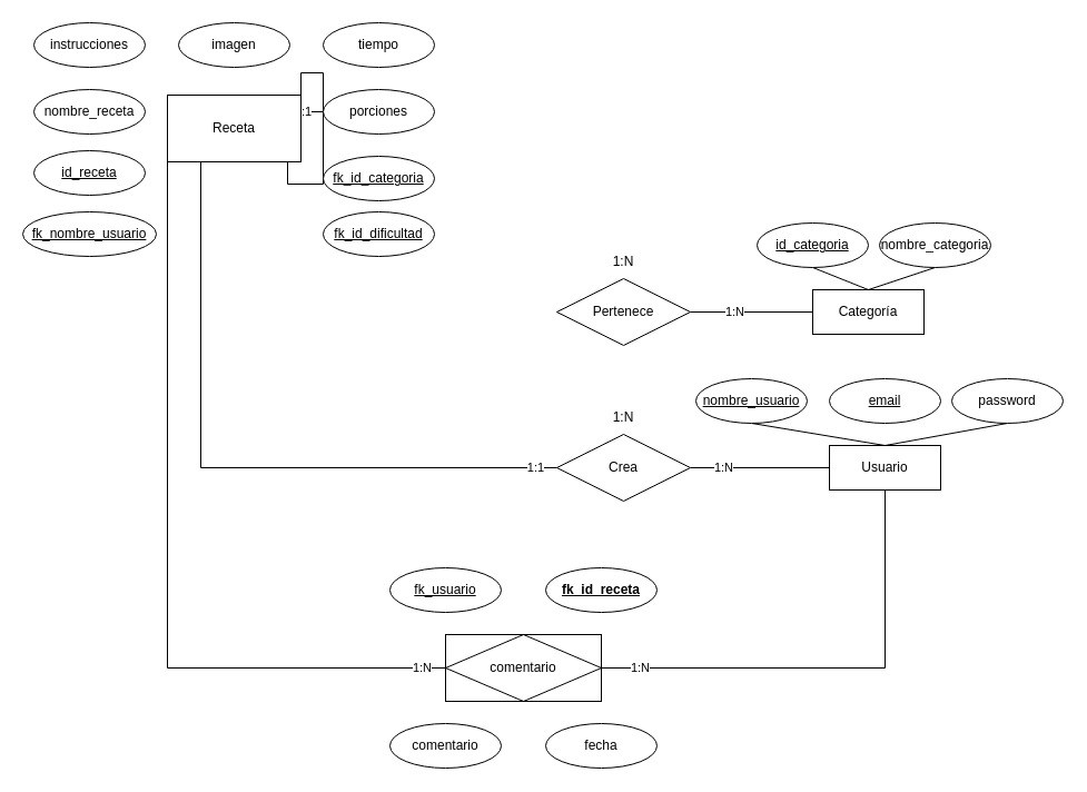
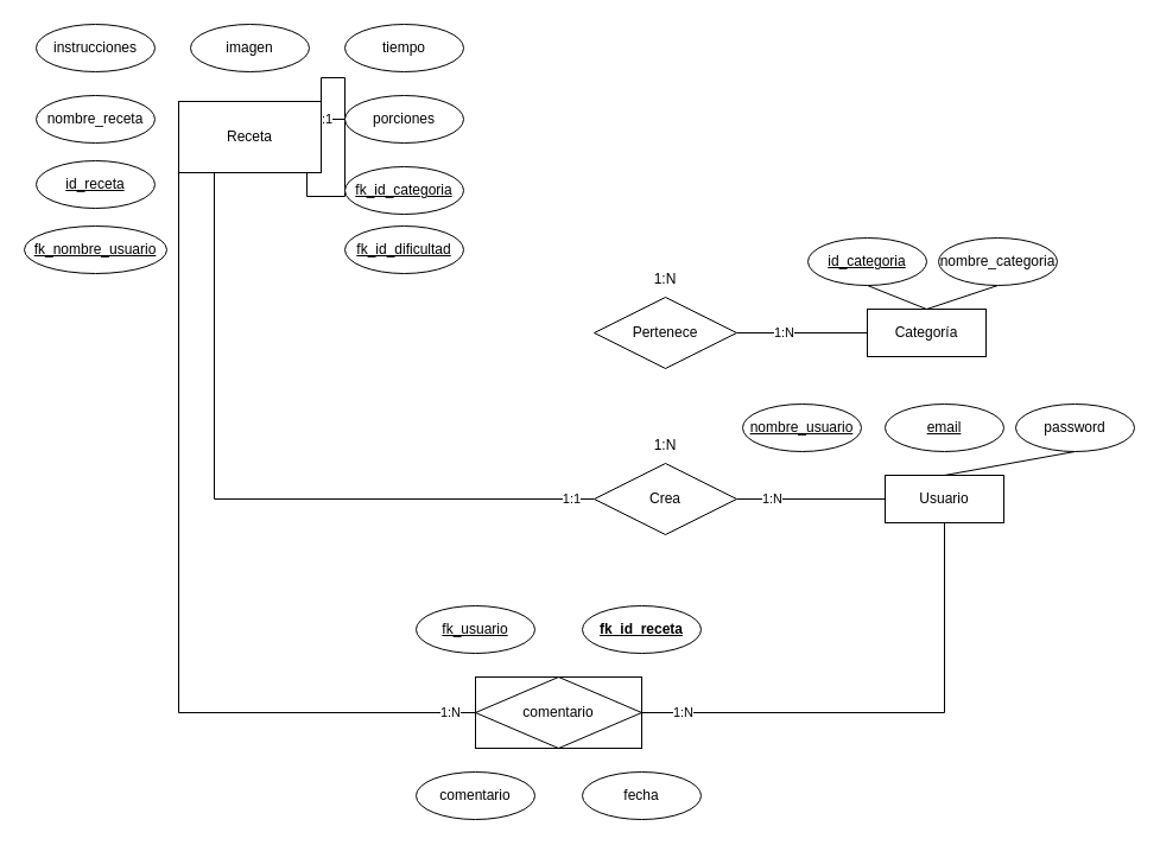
- <mxCell id="19" style="edgeStyle=none;rounded=0;orthogonalLoop=1;jettySize=auto;html=1;exitX=0.5;exitY=0;exitDx=0;exitDy=0;entryX=0.5;entryY=1;entryDx=0;entryDy=0;endArrow=none;endFill=0;" parent="1" source="21" target="22" edge="1"><mxGeometry relative="1" as="geometry" /></mxCell>
